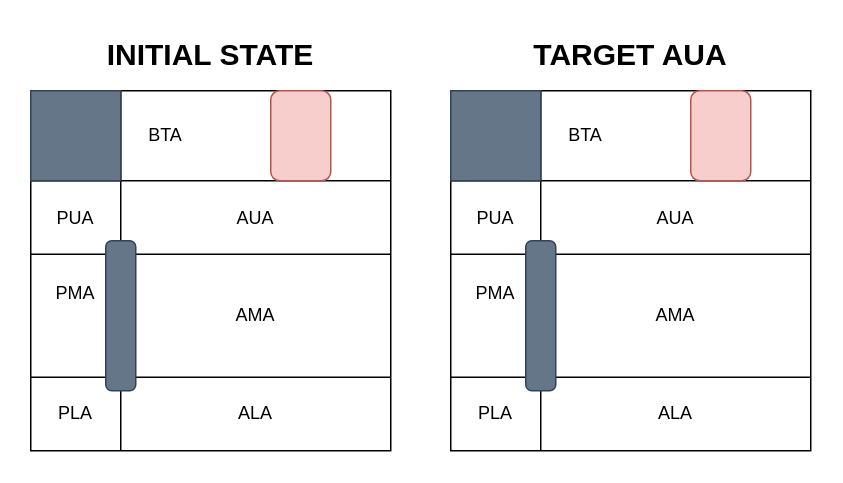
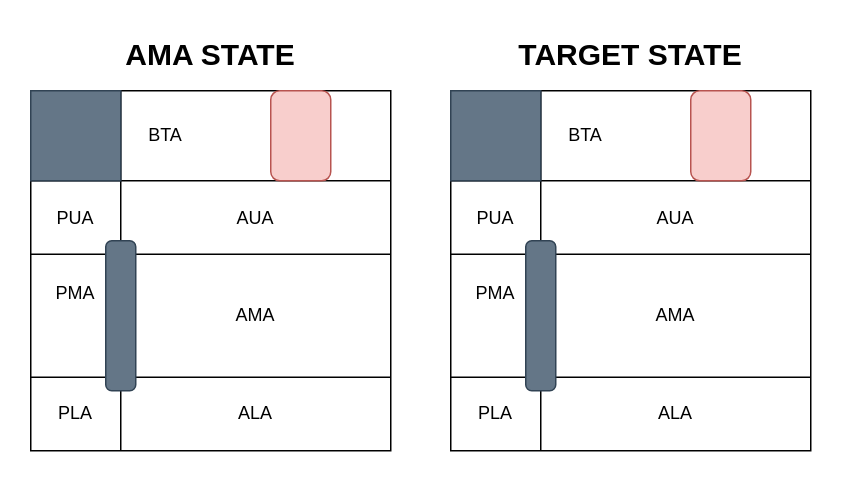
- <mxCell id="40" value="INITIAL STATE" style="text;html=1;strokeColor=none;fillColor=none;align=center;verticalAlign=middle;whiteSpace=wrap;rounded=0;fontSize=20;fontStyle=1" vertex="1" parent="1"><mxGeometry x="62" y="20" width="156" height="30" as="geometry" /></mxCell>
+ <mxCell id="40" value="AMA STATE" style="text;html=1;strokeColor=none;fillColor=none;align=center;verticalAlign=middle;whiteSpace=wrap;rounded=0;fontSize=20;fontStyle=1" vertex="1" parent="1"><mxGeometry x="62" y="20" width="156" height="30" as="geometry" /></mxCell>
- <mxCell id="41" value="TARGET AUA" style="text;html=1;strokeColor=none;fillColor=none;align=center;verticalAlign=middle;whiteSpace=wrap;rounded=0;fontSize=20;fontStyle=1" vertex="1" parent="1"><mxGeometry x="342" y="20" width="156" height="30" as="geometry" /></mxCell>
+ <mxCell id="41" value="TARGET STATE" style="text;html=1;strokeColor=none;fillColor=none;align=center;verticalAlign=middle;whiteSpace=wrap;rounded=0;fontSize=20;fontStyle=1" vertex="1" parent="1"><mxGeometry x="342" y="20" width="156" height="30" as="geometry" /></mxCell>
